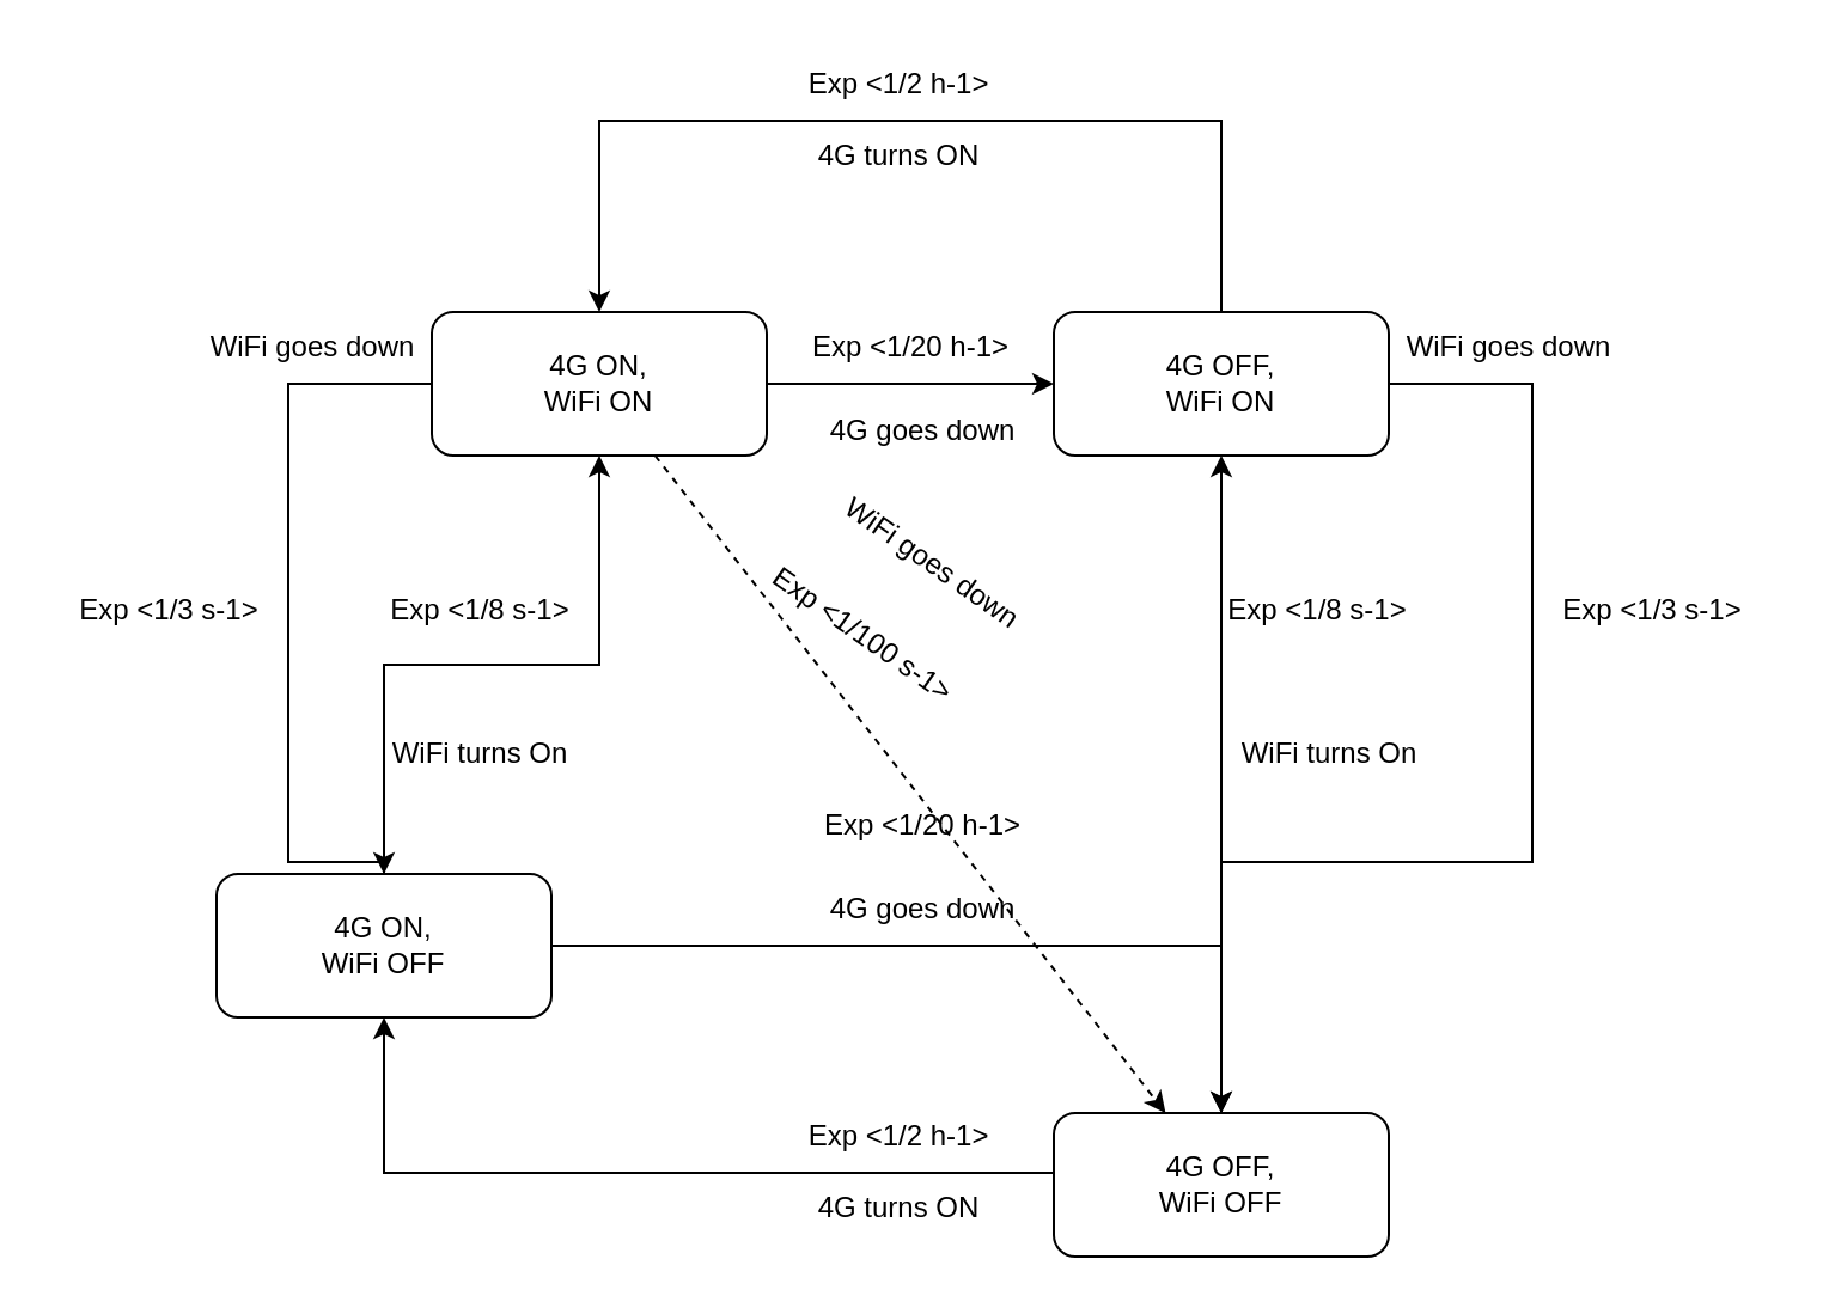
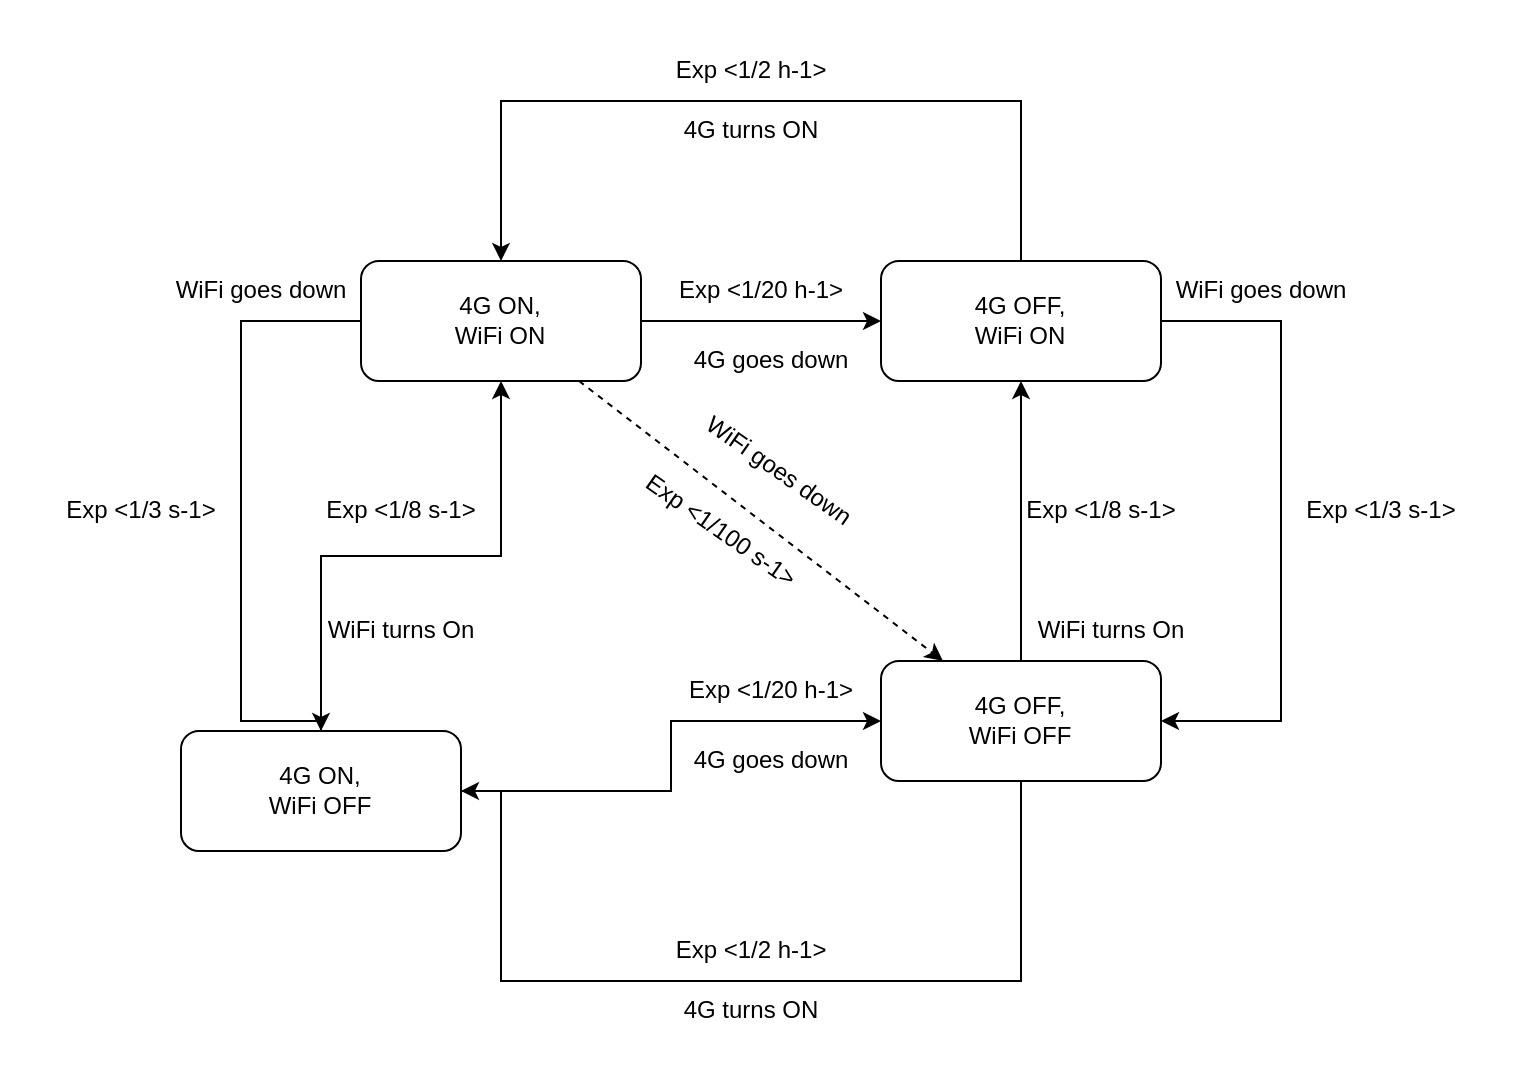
- <mxCell id="14" value="4G OFF,&lt;br&gt;WiFi OFF" style="whiteSpace=wrap;html=1;rounded=1;" vertex="1" parent="1"><mxGeometry x="440" y="465" width="140" height="60" as="geometry" /></mxCell>
+ <mxCell id="14" value="4G OFF,&lt;br&gt;WiFi OFF" style="whiteSpace=wrap;html=1;rounded=1;" vertex="1" parent="1"><mxGeometry x="440" y="330" width="140" height="60" as="geometry" /></mxCell>
